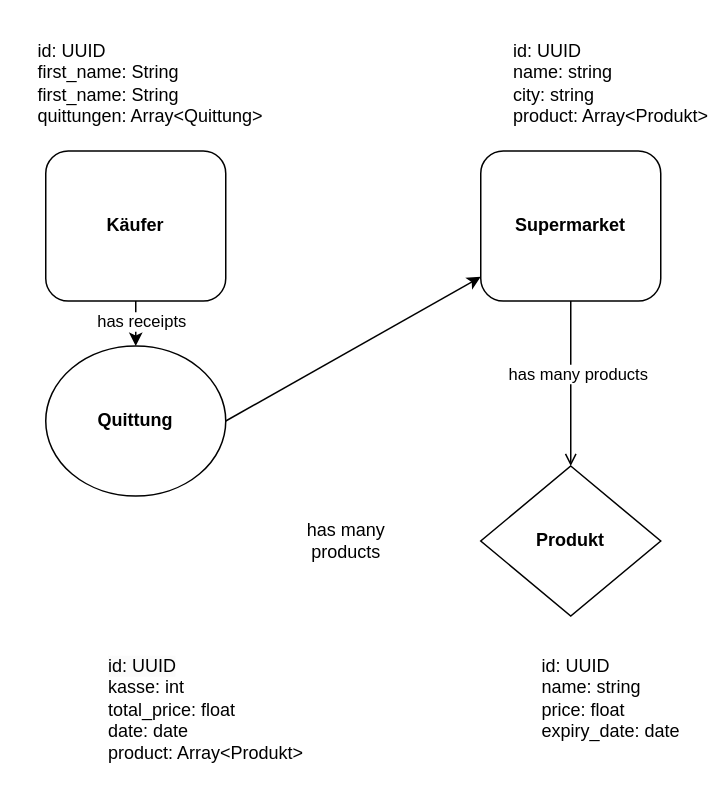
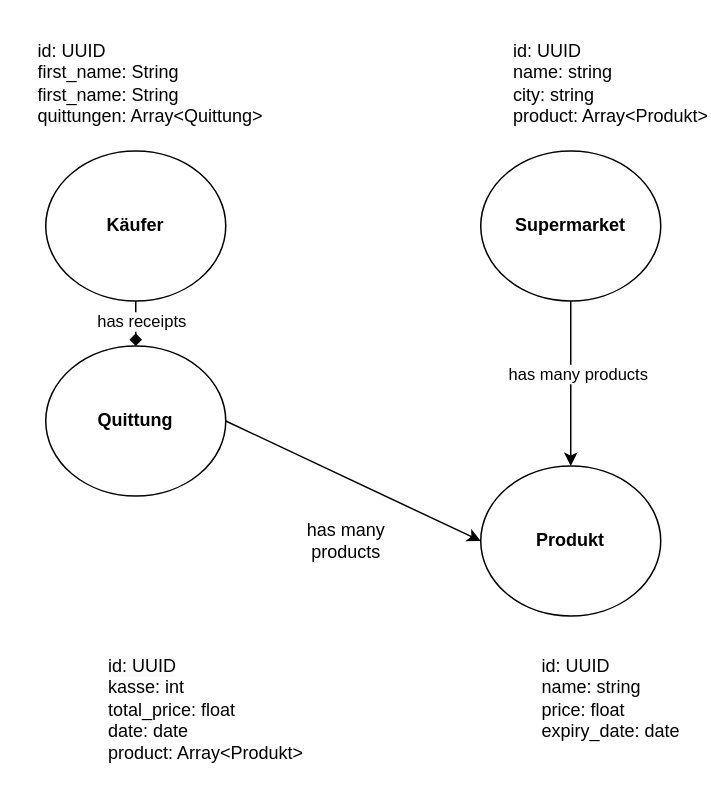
- <mxCell id="2" value="&lt;b style=&quot;text-wrap: nowrap;&quot;&gt;Käufer&lt;/b&gt;" style="whiteSpace=wrap;html=1;rounded=1;" parent="1" vertex="1"><mxGeometry x="30" y="100" width="120" height="100" as="geometry" /></mxCell>
+ <mxCell id="2" value="&lt;b style=&quot;text-wrap: nowrap;&quot;&gt;Käufer&lt;/b&gt;" style="ellipse;whiteSpace=wrap;html=1;" parent="1" vertex="1"><mxGeometry x="30" y="100" width="120" height="100" as="geometry" /></mxCell>
- <mxCell id="5" value="&lt;b style=&quot;text-wrap: nowrap;&quot;&gt;Supermarket&lt;/b&gt;" style="whiteSpace=wrap;html=1;rounded=1;" parent="1" vertex="1"><mxGeometry x="320" y="100" width="120" height="100" as="geometry" /></mxCell>
+ <mxCell id="5" value="&lt;b style=&quot;text-wrap: nowrap;&quot;&gt;Supermarket&lt;/b&gt;" style="ellipse;whiteSpace=wrap;html=1;" parent="1" vertex="1"><mxGeometry x="320" y="100" width="120" height="100" as="geometry" /></mxCell>
- <mxCell id="6" value="" style="endArrow=classic;html=1;rounded=0;exitX=0.5;exitY=1;exitDx=0;exitDy=0;" parent="1" source="2" target="3" edge="1"><mxGeometry width="50" height="50" relative="1" as="geometry"><mxPoint x="200" y="290" as="sourcePoint" /><mxPoint x="250" y="240" as="targetPoint" /></mxGeometry></mxCell>
+ <mxCell id="6" value="" style="endArrow=diamond;html=1;rounded=0;exitX=0.5;exitY=1;exitDx=0;exitDy=0;" parent="1" source="2" target="3" edge="1"><mxGeometry width="50" height="50" relative="1" as="geometry"><mxPoint x="200" y="290" as="sourcePoint" /><mxPoint x="250" y="240" as="targetPoint" /></mxGeometry></mxCell>
- <mxCell id="8" value="" style="endArrow=classic;html=1;rounded=0;exitX=1;exitY=0.5;exitDx=0;exitDy=0;" parent="1" source="3" target="5" edge="1"><mxGeometry width="50" height="50" relative="1" as="geometry"><mxPoint x="240" y="290" as="sourcePoint" /><mxPoint x="370" y="240" as="targetPoint" /></mxGeometry></mxCell>
+ <mxCell id="8" value="" style="endArrow=classic;html=1;rounded=0;entryX=0;entryY=0.5;entryDx=0;entryDy=0;exitX=1;exitY=0.5;exitDx=0;exitDy=0;" parent="1" source="3" target="4" edge="1"><mxGeometry width="50" height="50" relative="1" as="geometry"><mxPoint x="240" y="290" as="sourcePoint" /><mxPoint x="370" y="240" as="targetPoint" /></mxGeometry></mxCell>
- <mxCell id="9" value="" style="endArrow=open;html=1;rounded=0;exitX=0.5;exitY=1;exitDx=0;exitDy=0;entryX=0.5;entryY=0;entryDx=0;entryDy=0;" parent="1" source="5" target="4" edge="1"><mxGeometry width="50" height="50" relative="1" as="geometry"><mxPoint x="440" y="290" as="sourcePoint" /><mxPoint x="460" y="260" as="targetPoint" /></mxGeometry></mxCell>
+ <mxCell id="9" value="" style="endArrow=classic;html=1;rounded=0;exitX=0.5;exitY=1;exitDx=0;exitDy=0;entryX=0.5;entryY=0;entryDx=0;entryDy=0;" parent="1" source="5" target="4" edge="1"><mxGeometry width="50" height="50" relative="1" as="geometry"><mxPoint x="440" y="290" as="sourcePoint" /><mxPoint x="460" y="260" as="targetPoint" /></mxGeometry></mxCell>
- <mxCell id="4" value="&lt;b&gt;Produkt&lt;/b&gt;" style="rhombus;whiteSpace=wrap;html=1;" parent="1" vertex="1"><mxGeometry x="320" y="310" width="120" height="100" as="geometry" /></mxCell>
+ <mxCell id="4" value="&lt;b&gt;Produkt&lt;/b&gt;" style="ellipse;whiteSpace=wrap;html=1;" parent="1" vertex="1"><mxGeometry x="320" y="310" width="120" height="100" as="geometry" /></mxCell>
